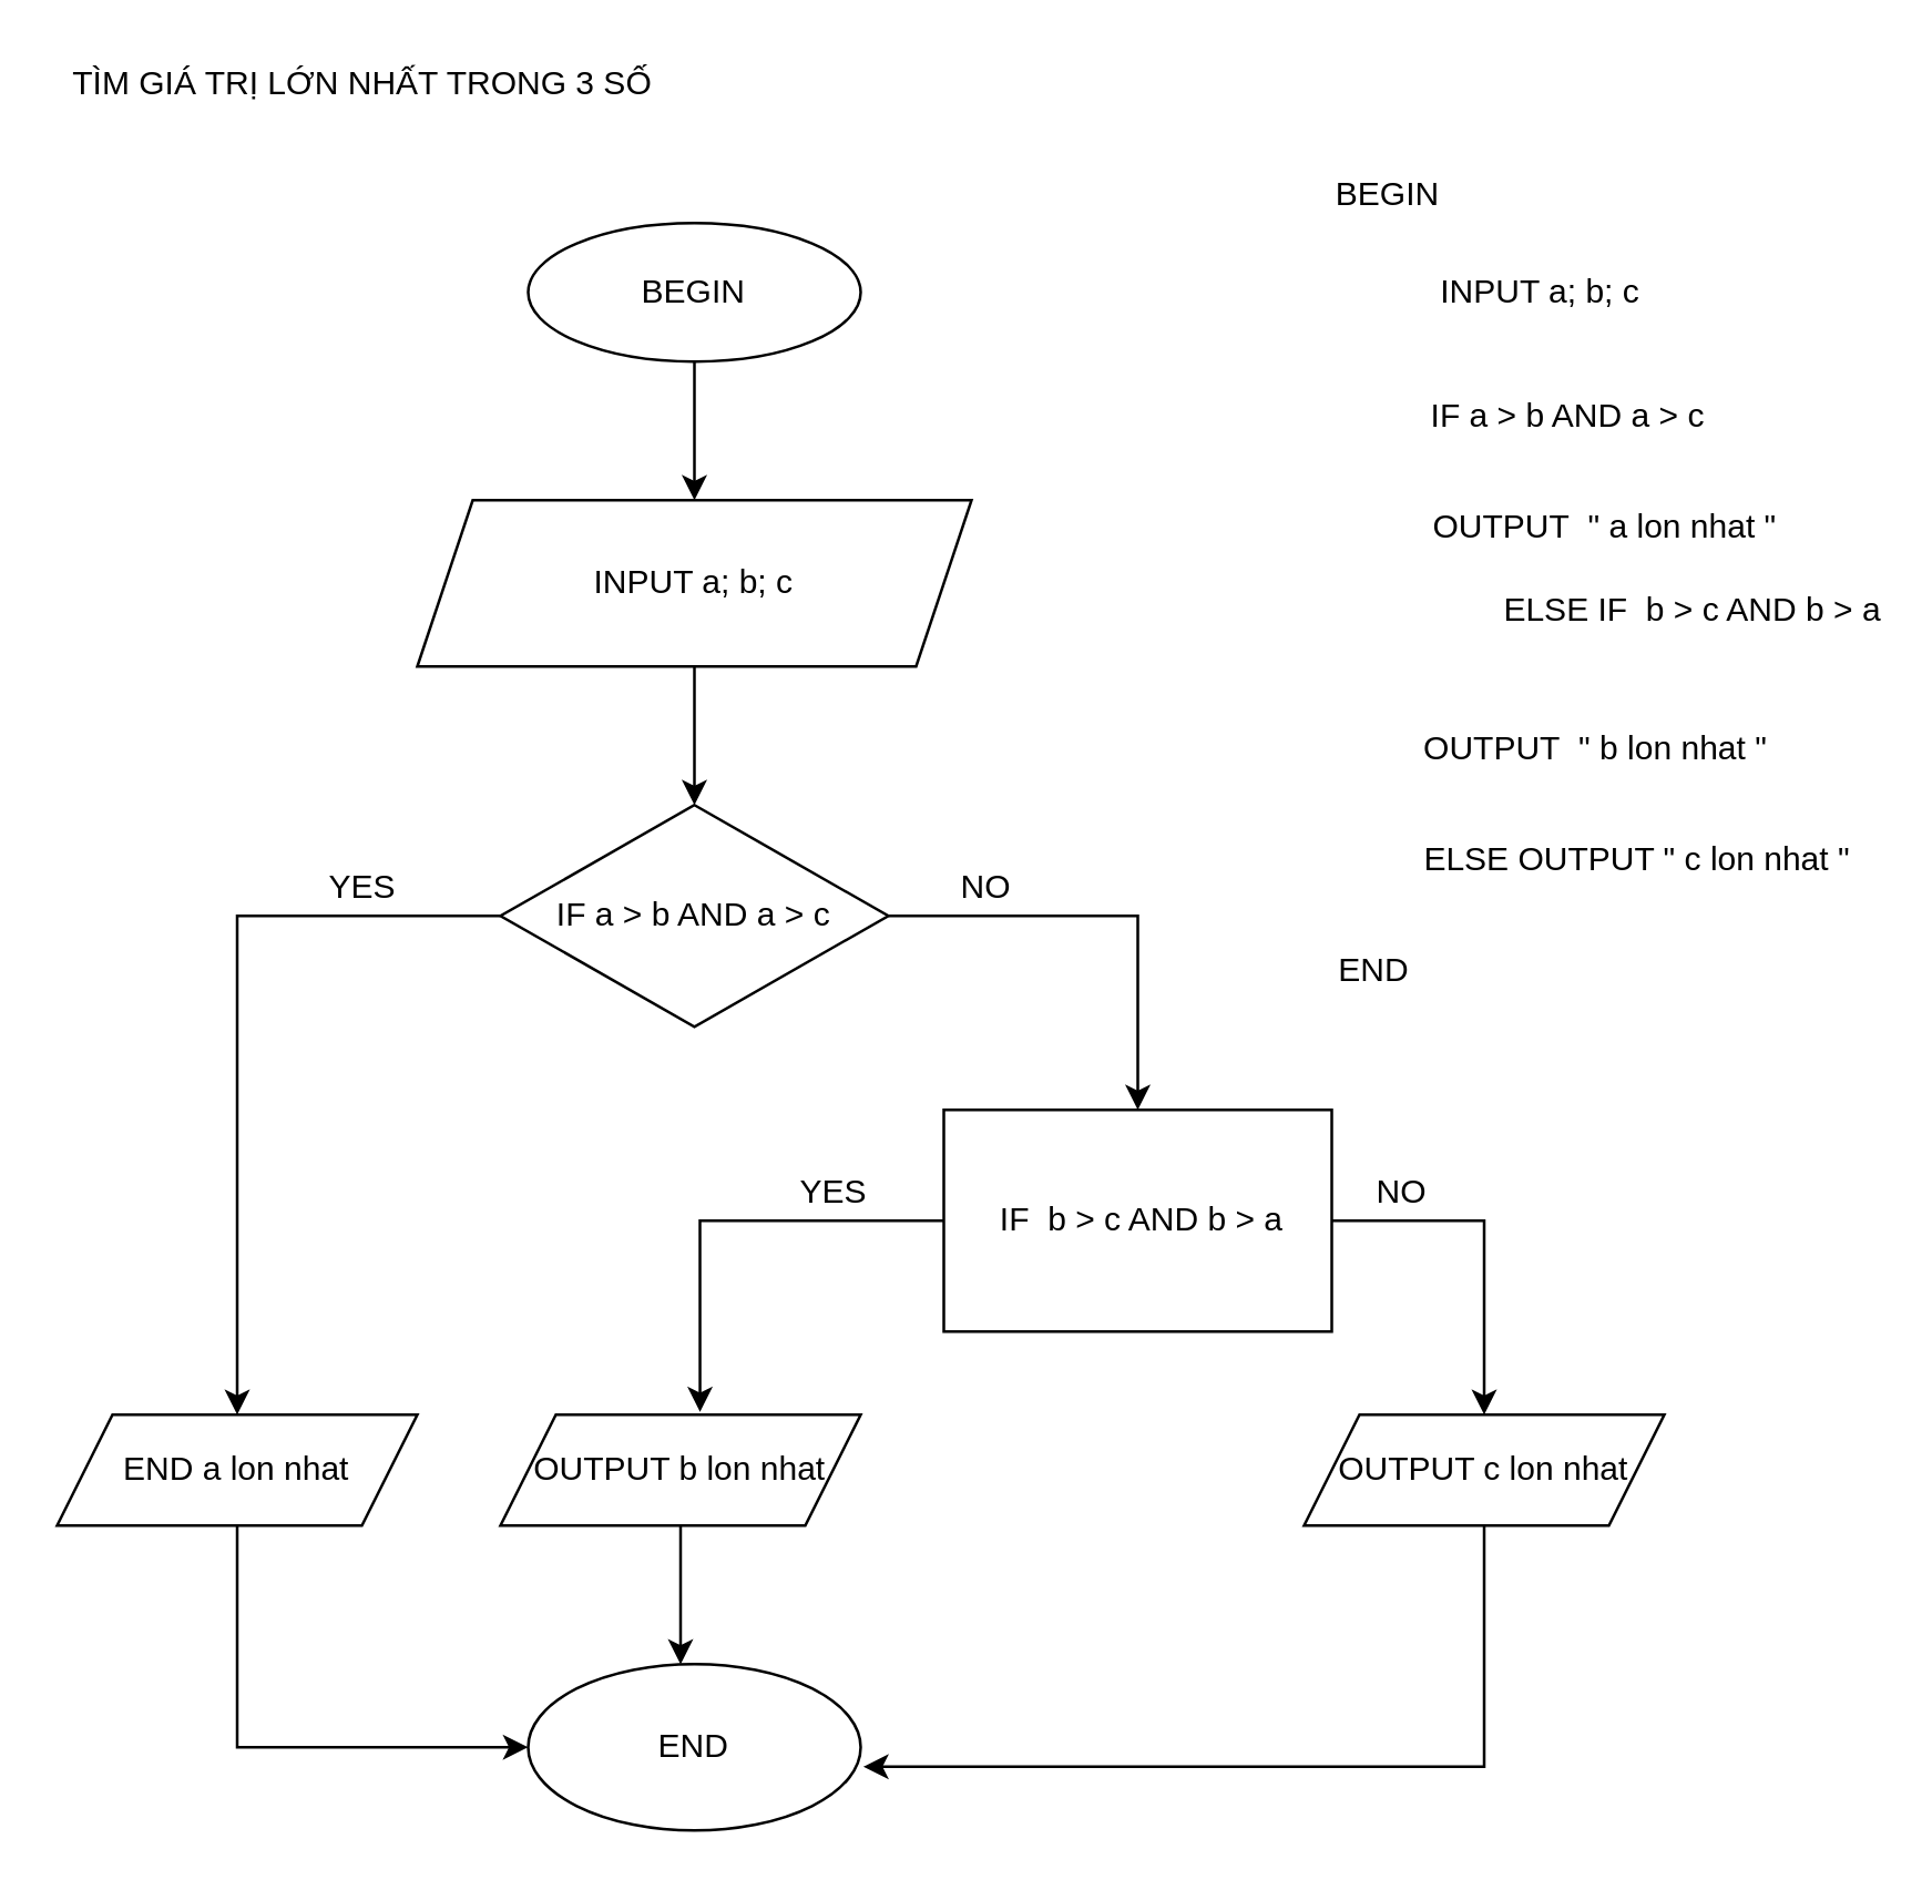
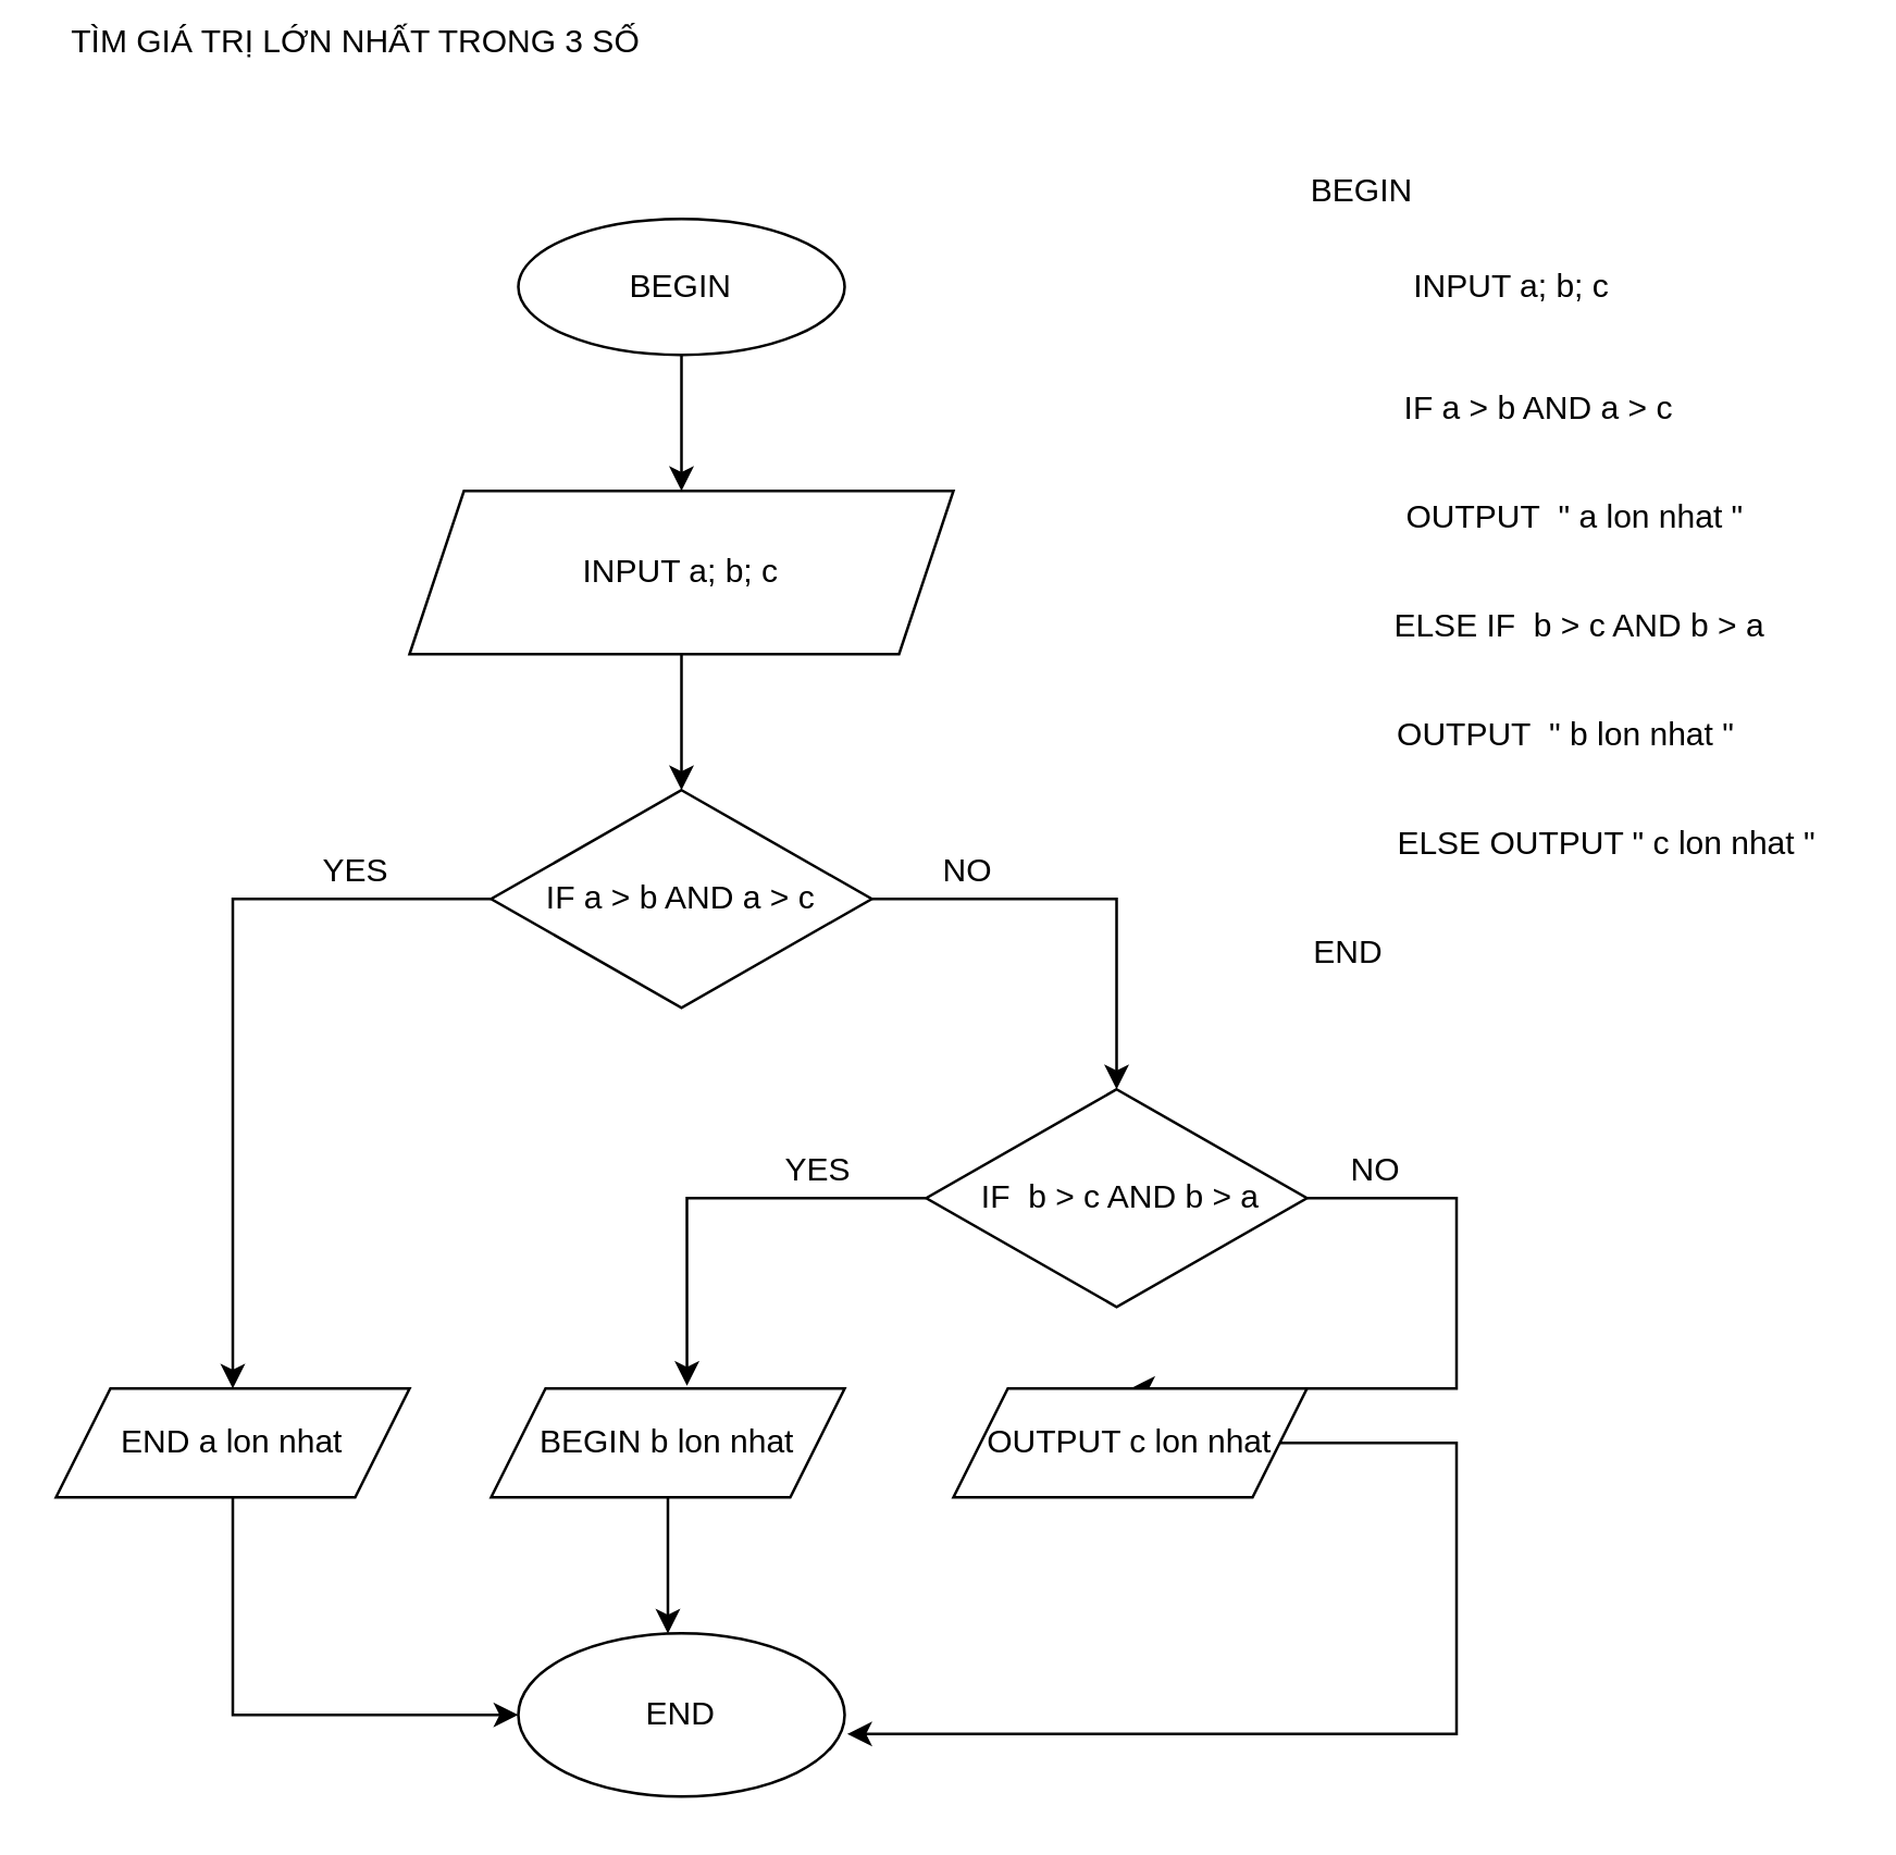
- <mxCell id="4" value="TÌM GIÁ TRỊ LỚN NHẤT TRONG 3 SỐ" style="text;html=1;align=center;verticalAlign=middle;resizable=0;points=[];autosize=1;" vertex="1" parent="1"><mxGeometry x="20" y="20" width="220" height="20" as="geometry" /></mxCell>
+ <mxCell id="4" value="TÌM GIÁ TRỊ LỚN NHẤT TRONG 3 SỐ" style="text;html=1;align=center;verticalAlign=middle;resizable=0;points=[];autosize=1;" vertex="1" parent="1"><mxGeometry x="20" y="5" width="220" height="20" as="geometry" /></mxCell>
- <mxCell id="28" value="&lt;span&gt;ELSE IF&amp;nbsp; b &amp;gt; c AND b &amp;gt; a&lt;/span&gt;" style="text;html=1;align=center;verticalAlign=middle;resizable=0;points=[];autosize=1;" vertex="1" parent="1"><mxGeometry x="535" y="210" width="150" height="20" as="geometry" /></mxCell>
+ <mxCell id="28" value="&lt;span&gt;ELSE IF&amp;nbsp; b &amp;gt; c AND b &amp;gt; a&lt;/span&gt;" style="text;html=1;align=center;verticalAlign=middle;resizable=0;points=[];autosize=1;" vertex="1" parent="1"><mxGeometry x="505" y="220" width="150" height="20" as="geometry" /></mxCell>
- <mxCell id="14" value="&amp;nbsp;IF&amp;nbsp; b &amp;gt; c AND b &amp;gt; a" style="whiteSpace=wrap;html=1;rounded=0;" vertex="1" parent="1"><mxGeometry x="340" y="400" width="140" height="80" as="geometry" /></mxCell>
+ <mxCell id="14" value="&amp;nbsp;IF&amp;nbsp; b &amp;gt; c AND b &amp;gt; a" style="rhombus;whiteSpace=wrap;html=1;" vertex="1" parent="1"><mxGeometry x="340" y="400" width="140" height="80" as="geometry" /></mxCell>
- <mxCell id="16" value="OUTPUT b lon nhat" style="shape=parallelogram;perimeter=parallelogramPerimeter;whiteSpace=wrap;html=1;fixedSize=1;" vertex="1" parent="1"><mxGeometry x="180" y="510" width="130" height="40" as="geometry" /></mxCell>
+ <mxCell id="16" value="BEGIN b lon nhat" style="shape=parallelogram;perimeter=parallelogramPerimeter;whiteSpace=wrap;html=1;fixedSize=1;" vertex="1" parent="1"><mxGeometry x="180" y="510" width="130" height="40" as="geometry" /></mxCell>
- <mxCell id="18" value="OUTPUT c lon nhat" style="shape=parallelogram;perimeter=parallelogramPerimeter;whiteSpace=wrap;html=1;fixedSize=1;" vertex="1" parent="1"><mxGeometry x="470" y="510" width="130" height="40" as="geometry" /></mxCell>
+ <mxCell id="18" value="OUTPUT c lon nhat" style="shape=parallelogram;perimeter=parallelogramPerimeter;whiteSpace=wrap;html=1;fixedSize=1;" vertex="1" parent="1"><mxGeometry x="350" y="510" width="130" height="40" as="geometry" /></mxCell>
